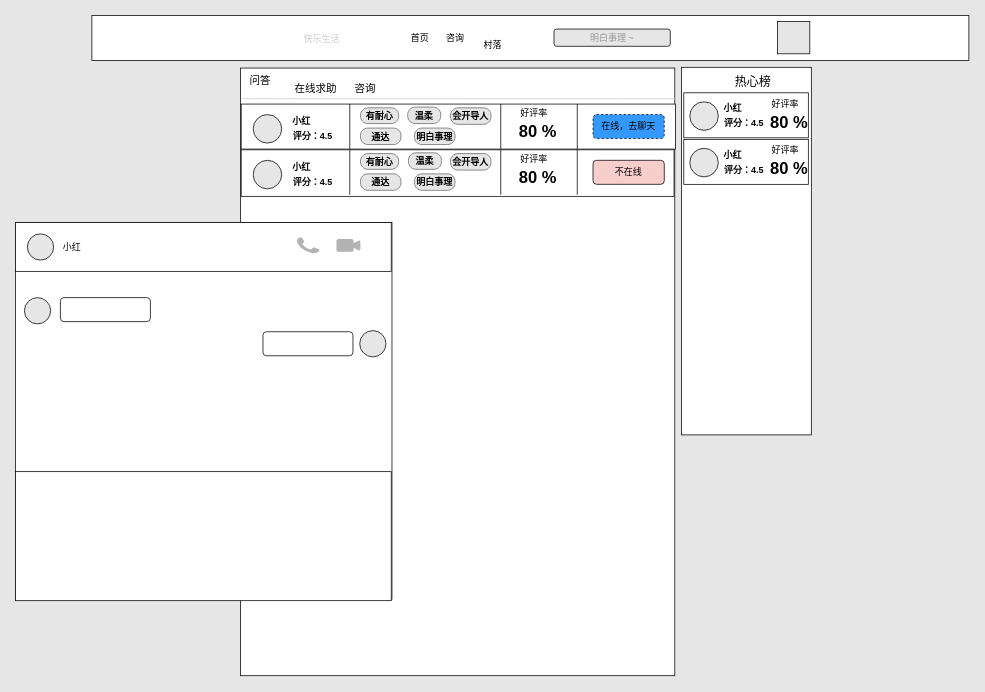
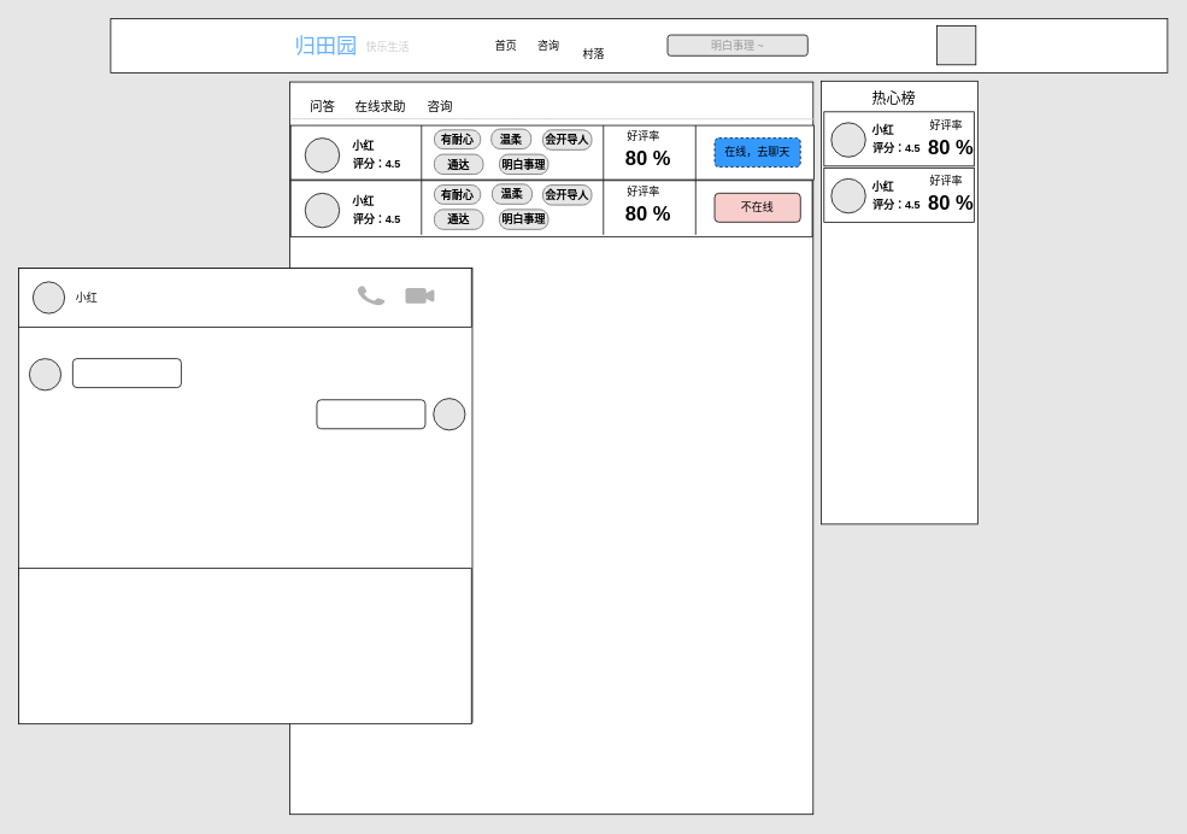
+ <mxCell id="5" value="&lt;font style=&quot;font-size: 23px&quot; color=&quot;#66b2ff&quot;&gt;归田园&lt;/font&gt;" style="text;html=1;resizable=0;autosize=1;align=center;verticalAlign=middle;points=[];fillColor=none;strokeColor=none;rounded=0;" vertex="1" parent="1"><mxGeometry x="320" y="39" width="79" height="22" as="geometry" /></mxCell>
- <mxCell id="13" value="&lt;font style=&quot;font-size: 14px&quot;&gt;问答&lt;/font&gt;" style="text;html=1;resizable=0;autosize=1;align=center;verticalAlign=middle;points=[];fillColor=none;strokeColor=none;rounded=0;" vertex="1" parent="1"><mxGeometry x="327" y="97" width="38" height="19" as="geometry" /></mxCell>
+ <mxCell id="13" value="&lt;font style=&quot;font-size: 14px&quot;&gt;问答&lt;/font&gt;" style="text;html=1;resizable=0;autosize=1;align=center;verticalAlign=middle;points=[];fillColor=none;strokeColor=none;rounded=0;" vertex="1" parent="1"><mxGeometry x="337" y="107" width="38" height="19" as="geometry" /></mxCell>
- <mxCell id="17" value="&lt;font style=&quot;font-size: 16px&quot;&gt;热心榜&lt;/font&gt;" style="text;html=1;resizable=0;autosize=1;align=center;verticalAlign=middle;points=[];fillColor=none;strokeColor=none;rounded=0;" vertex="1" parent="1"><mxGeometry x="974" y="98" width="58" height="19" as="geometry" /></mxCell>
+ <mxCell id="17" value="&lt;font style=&quot;font-size: 16px&quot;&gt;热心榜&lt;/font&gt;" style="text;html=1;resizable=0;autosize=1;align=center;verticalAlign=middle;points=[];fillColor=none;strokeColor=none;rounded=0;" vertex="1" parent="1"><mxGeometry x="959" y="98" width="58" height="19" as="geometry" /></mxCell>
